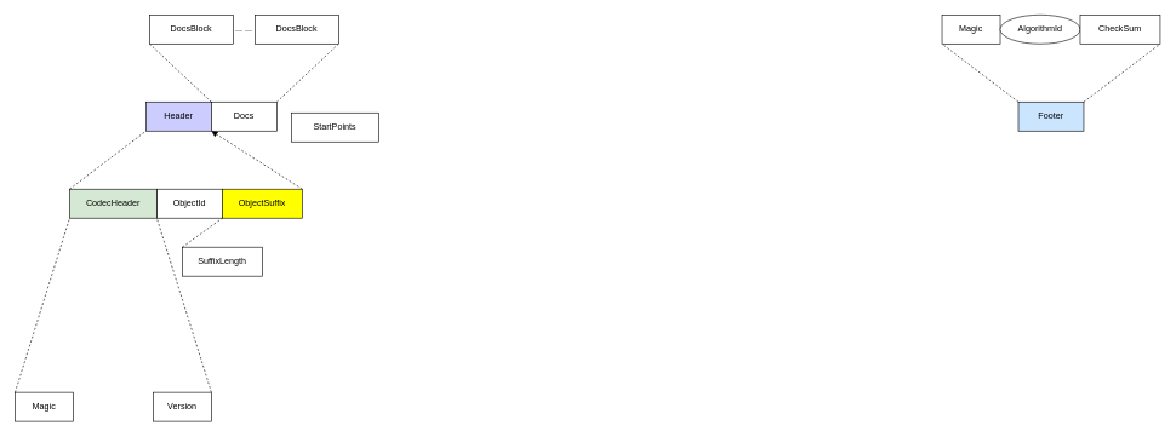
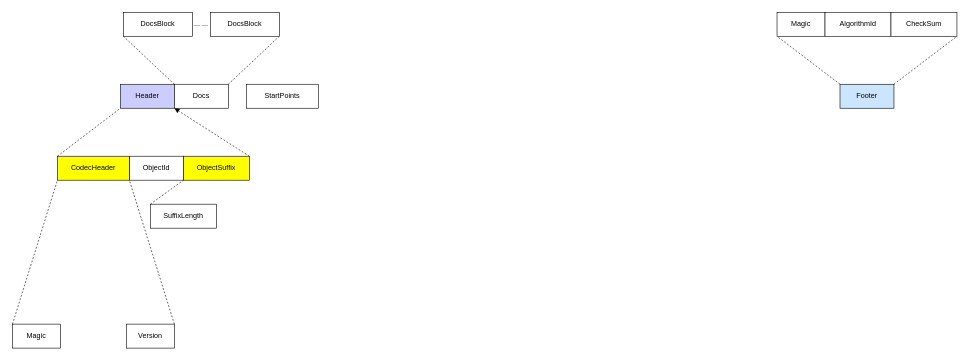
- <mxCell id="6" value="AlgorithmId" style="ellipse;whiteSpace=wrap;html=1;" vertex="1" parent="3"><mxGeometry x="80" width="110" height="40" as="geometry" /></mxCell>
+ <mxCell id="6" value="AlgorithmId" style="rounded=0;whiteSpace=wrap;html=1;" vertex="1" parent="3"><mxGeometry x="80" width="110" height="40" as="geometry" /></mxCell>
- <mxCell id="25" value="StartPoints" style="rounded=0;whiteSpace=wrap;html=1;" vertex="1" parent="10"><mxGeometry x="380" y="15" width="120" height="40" as="geometry" /></mxCell>
+ <mxCell id="25" value="StartPoints" style="rounded=0;whiteSpace=wrap;html=1;" vertex="1" parent="10"><mxGeometry x="390" width="120" height="40" as="geometry" /></mxCell>
- <mxCell id="20" value="CodecHeader" style="rounded=0;whiteSpace=wrap;html=1;fillColor=#d5e8d4;strokeColor=#000000;" vertex="1" parent="19"><mxGeometry x="75" width="120" height="40" as="geometry" /></mxCell>
+ <mxCell id="20" value="CodecHeader" style="rounded=0;whiteSpace=wrap;html=1;fillColor=#ffff00;strokeColor=#000000;" vertex="1" parent="19"><mxGeometry x="75" width="120" height="40" as="geometry" /></mxCell>
